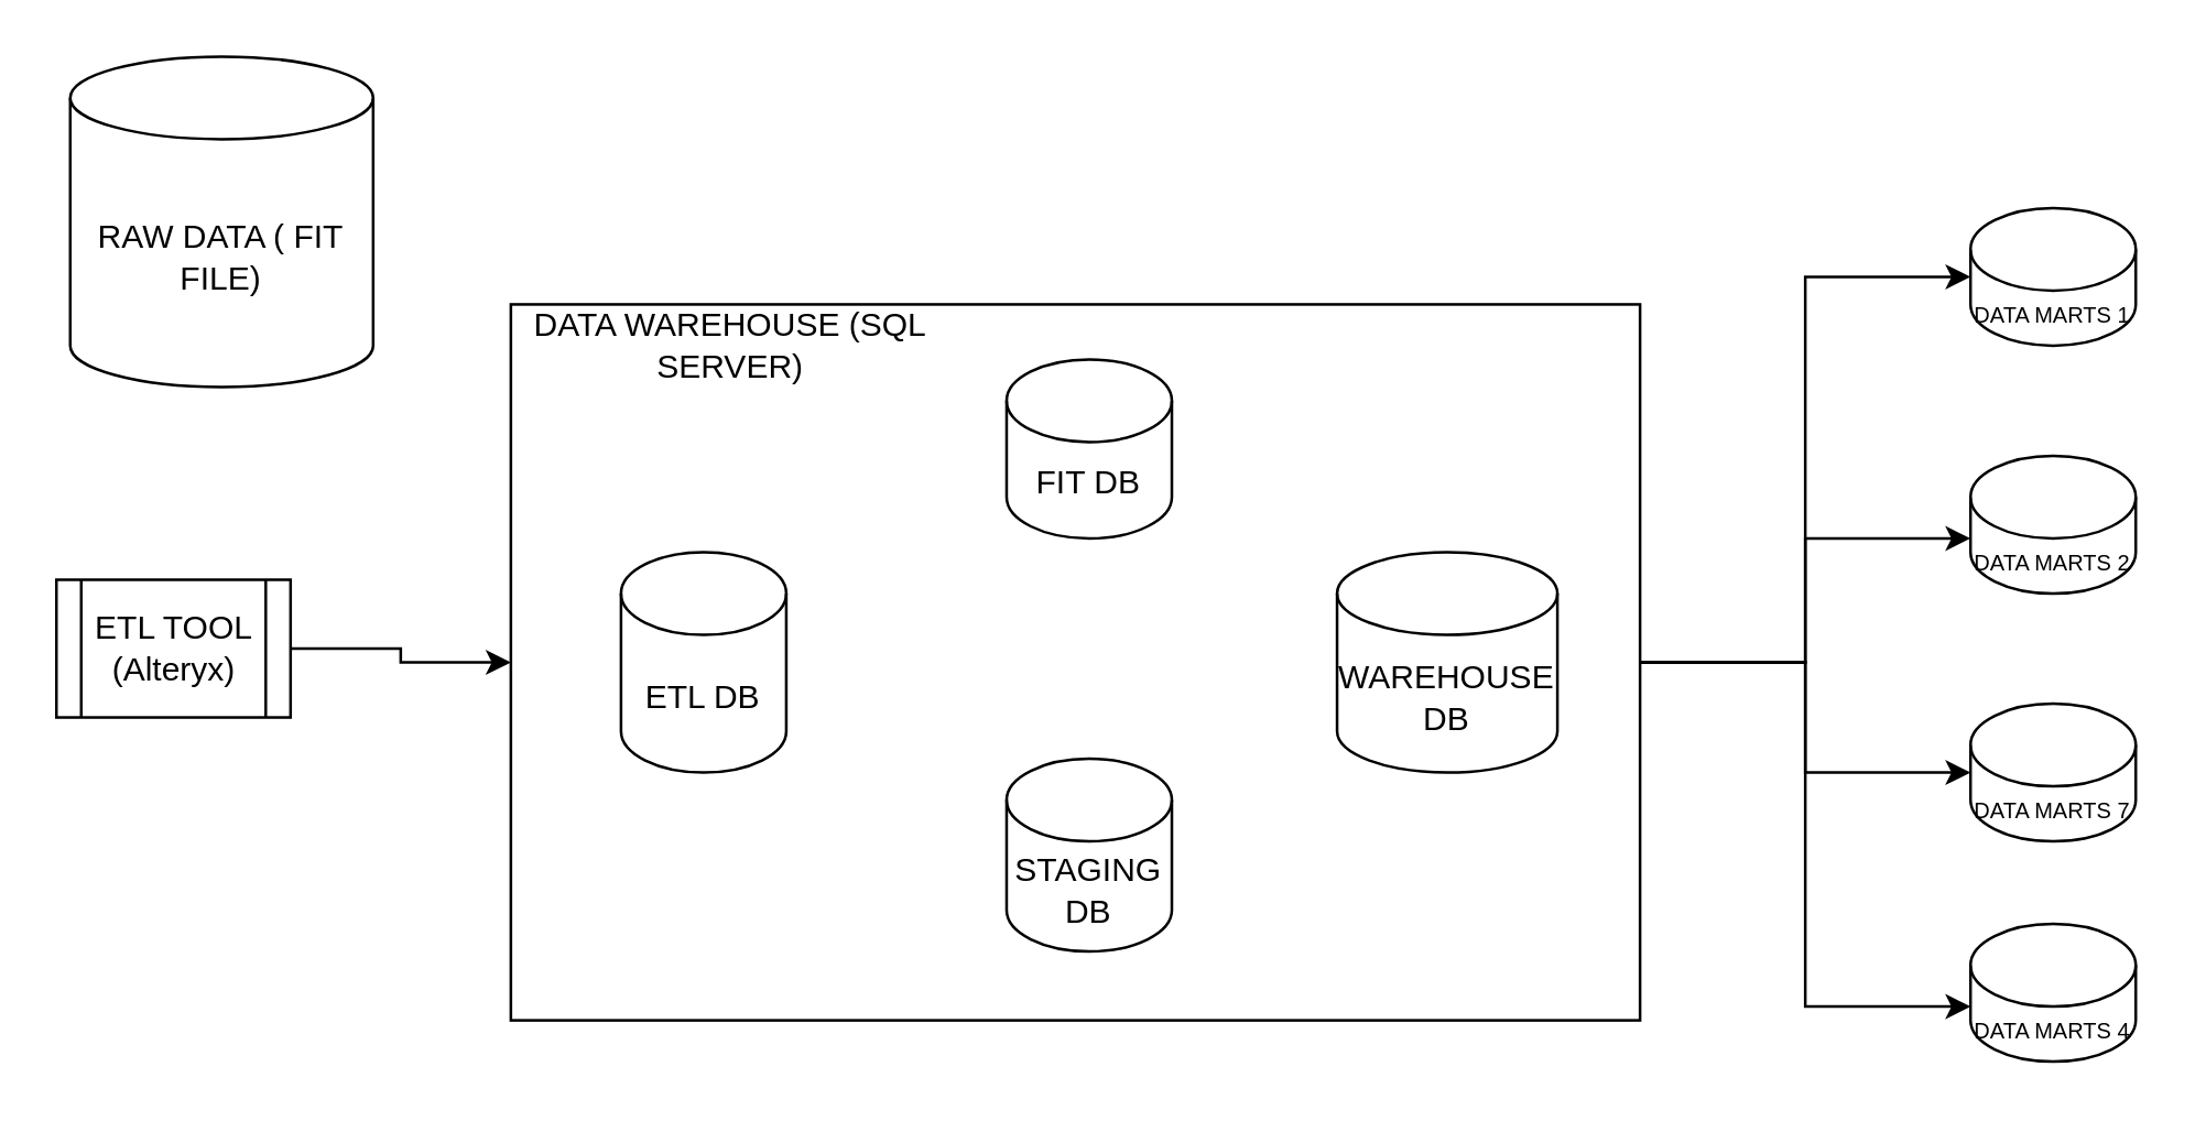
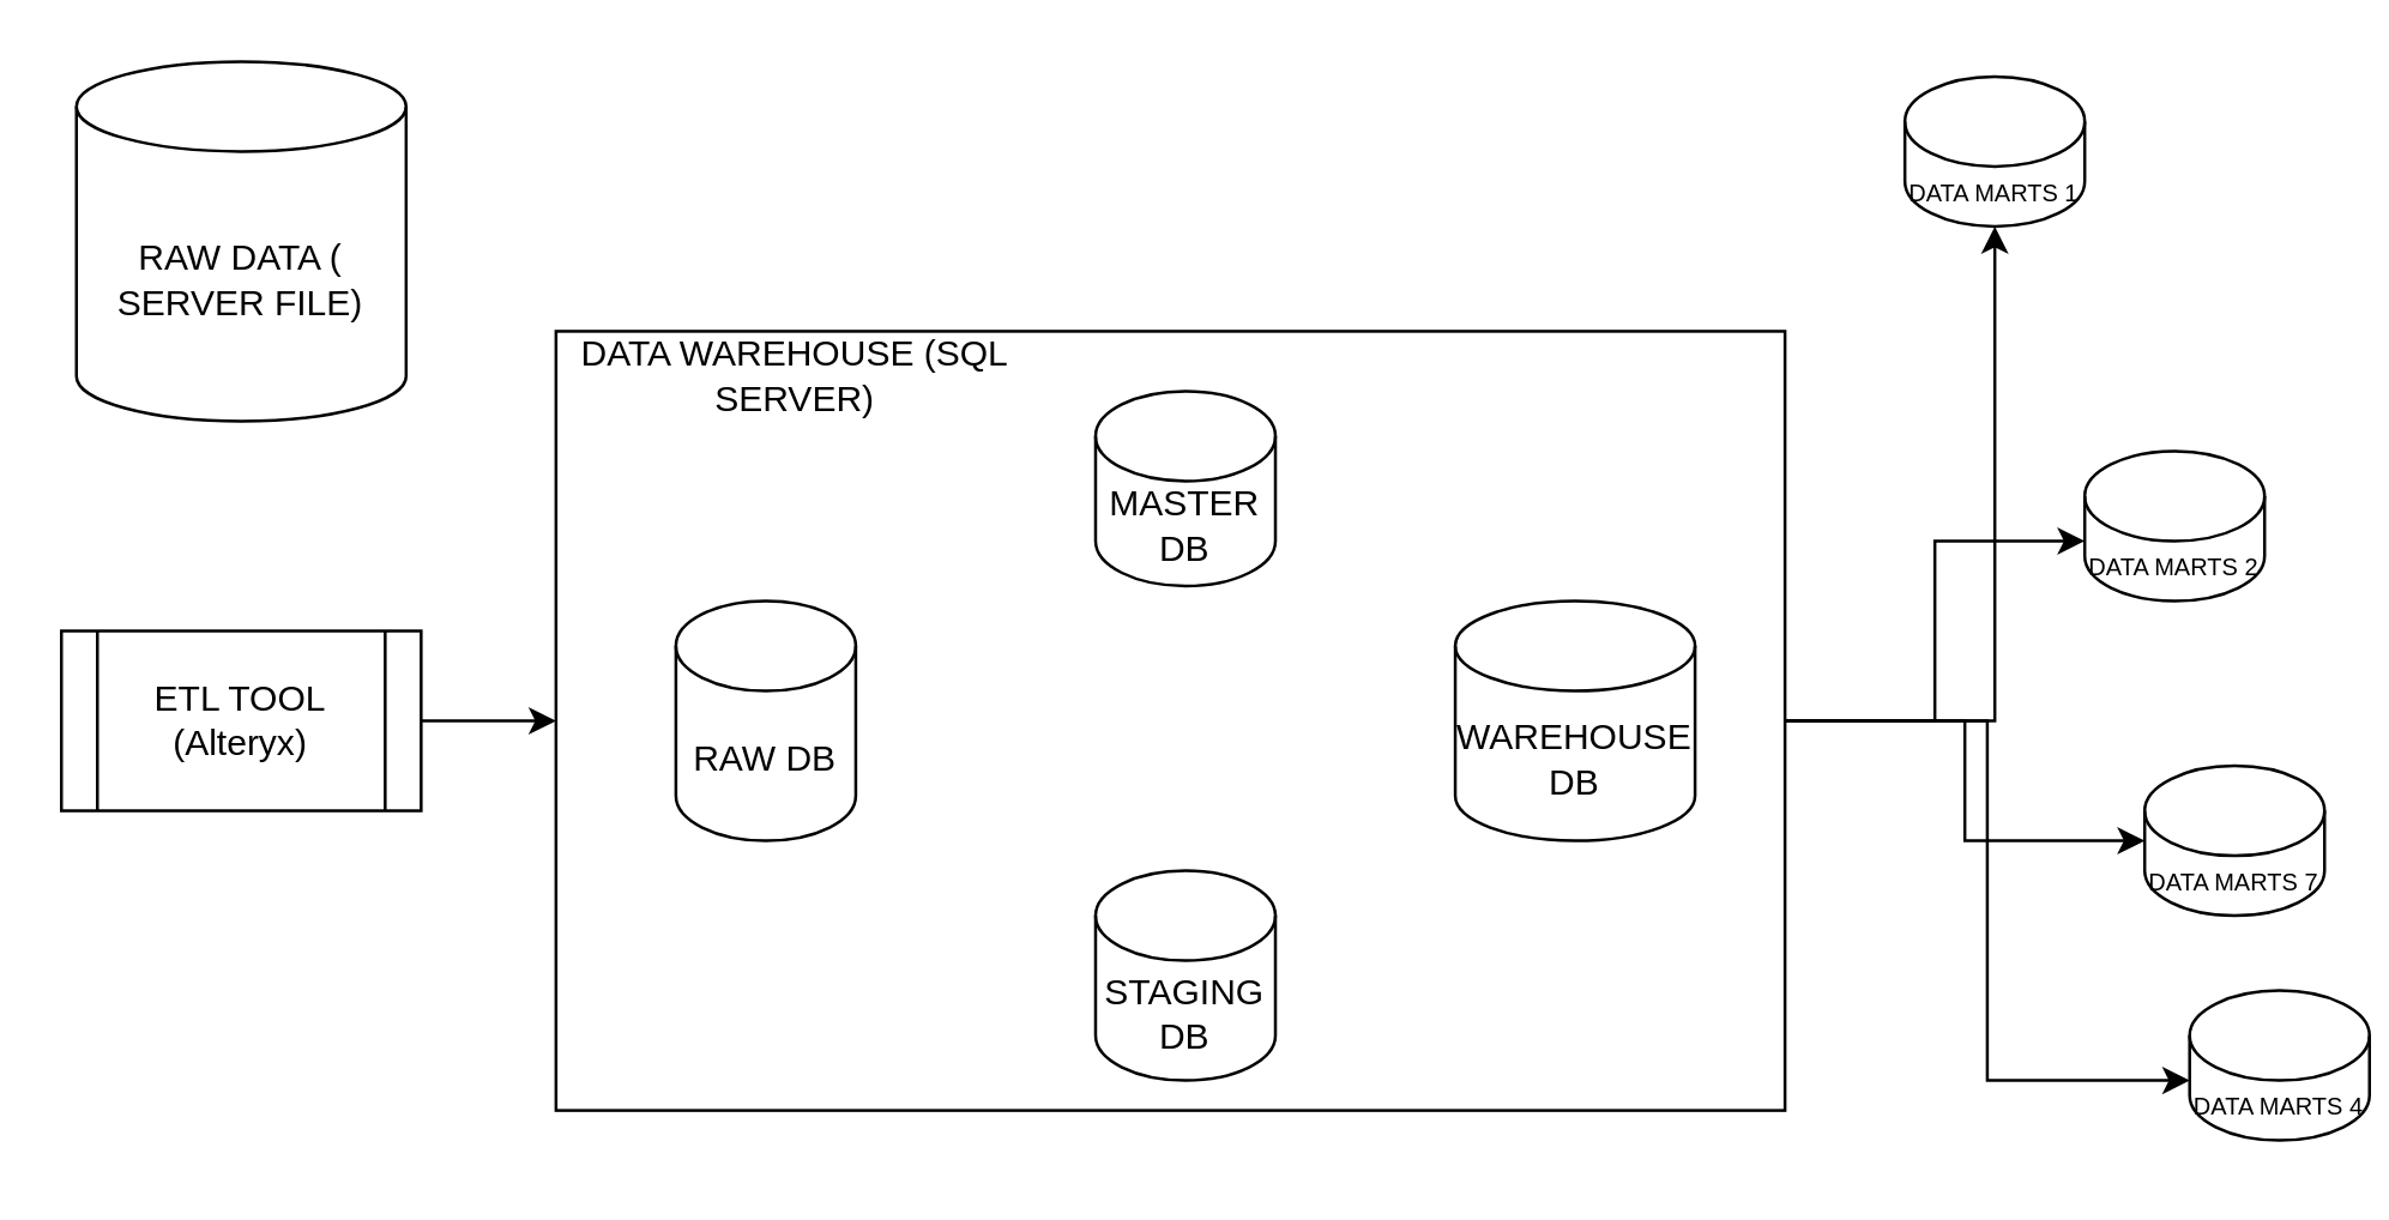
- <mxCell id="2" value="RAW DATA ( FIT FILE)" style="shape=cylinder3;whiteSpace=wrap;html=1;boundedLbl=1;backgroundOutline=1;size=15;" vertex="1" parent="1"><mxGeometry x="25" y="20" width="110" height="120" as="geometry" /></mxCell>
+ <mxCell id="2" value="RAW DATA ( SERVER FILE)" style="shape=cylinder3;whiteSpace=wrap;html=1;boundedLbl=1;backgroundOutline=1;size=15;" vertex="1" parent="1"><mxGeometry x="25" y="20" width="110" height="120" as="geometry" /></mxCell>
- <mxCell id="12" value="&lt;font style=&quot;font-size: 8px;&quot;&gt;DATA MARTS 1&lt;/font&gt;" style="shape=cylinder3;whiteSpace=wrap;html=1;boundedLbl=1;backgroundOutline=1;size=15;" vertex="1" parent="1"><mxGeometry x="715" y="75" width="60" height="50" as="geometry" /></mxCell>
+ <mxCell id="12" value="&lt;font style=&quot;font-size: 8px;&quot;&gt;DATA MARTS 1&lt;/font&gt;" style="shape=cylinder3;whiteSpace=wrap;html=1;boundedLbl=1;backgroundOutline=1;size=15;" vertex="1" parent="1"><mxGeometry x="635" y="25" width="60" height="50" as="geometry" /></mxCell>
- <mxCell id="10" value="FIT DB" style="shape=cylinder3;whiteSpace=wrap;html=1;boundedLbl=1;backgroundOutline=1;size=15;" vertex="1" parent="1"><mxGeometry x="365" y="130" width="60" height="65" as="geometry" /></mxCell>
+ <mxCell id="10" value="MASTER DB" style="shape=cylinder3;whiteSpace=wrap;html=1;boundedLbl=1;backgroundOutline=1;size=15;" vertex="1" parent="1"><mxGeometry x="365" y="130" width="60" height="65" as="geometry" /></mxCell>
- <mxCell id="13" value="&lt;font style=&quot;font-size: 8px;&quot;&gt;DATA MARTS 2&lt;/font&gt;" style="shape=cylinder3;whiteSpace=wrap;html=1;boundedLbl=1;backgroundOutline=1;size=15;" vertex="1" parent="1"><mxGeometry x="715" y="165" width="60" height="50" as="geometry" /></mxCell>
+ <mxCell id="13" value="&lt;font style=&quot;font-size: 8px;&quot;&gt;DATA MARTS 2&lt;/font&gt;" style="shape=cylinder3;whiteSpace=wrap;html=1;boundedLbl=1;backgroundOutline=1;size=15;" vertex="1" parent="1"><mxGeometry x="695" y="150" width="60" height="50" as="geometry" /></mxCell>
- <mxCell id="18" value="ETL TOOL (Alteryx)" style="shape=process;whiteSpace=wrap;html=1;backgroundOutline=1;" vertex="1" parent="1"><mxGeometry x="20" y="210" width="85" height="50" as="geometry" /></mxCell>
+ <mxCell id="18" value="ETL TOOL (Alteryx)" style="shape=process;whiteSpace=wrap;html=1;backgroundOutline=1;" vertex="1" parent="1"><mxGeometry x="20" y="210" width="120" height="60" as="geometry" /></mxCell>
- <mxCell id="8" value="ETL DB" style="shape=cylinder3;whiteSpace=wrap;html=1;boundedLbl=1;backgroundOutline=1;size=15;" vertex="1" parent="1"><mxGeometry x="225" y="200" width="60" height="80" as="geometry" /></mxCell>
+ <mxCell id="8" value="RAW DB" style="shape=cylinder3;whiteSpace=wrap;html=1;boundedLbl=1;backgroundOutline=1;size=15;" vertex="1" parent="1"><mxGeometry x="225" y="200" width="60" height="80" as="geometry" /></mxCell>
- <mxCell id="9" value="STAGING DB" style="shape=cylinder3;whiteSpace=wrap;html=1;boundedLbl=1;backgroundOutline=1;size=15;" vertex="1" parent="1"><mxGeometry x="365" y="275" width="60" height="70" as="geometry" /></mxCell>
+ <mxCell id="9" value="STAGING DB" style="shape=cylinder3;whiteSpace=wrap;html=1;boundedLbl=1;backgroundOutline=1;size=15;" vertex="1" parent="1"><mxGeometry x="365" y="290" width="60" height="70" as="geometry" /></mxCell>
- <mxCell id="15" value="&lt;font style=&quot;font-size: 8px;&quot;&gt;DATA MARTS 4&lt;/font&gt;" style="shape=cylinder3;whiteSpace=wrap;html=1;boundedLbl=1;backgroundOutline=1;size=15;" vertex="1" parent="1"><mxGeometry x="715" y="335" width="60" height="50" as="geometry" /></mxCell>
+ <mxCell id="15" value="&lt;font style=&quot;font-size: 8px;&quot;&gt;DATA MARTS 4&lt;/font&gt;" style="shape=cylinder3;whiteSpace=wrap;html=1;boundedLbl=1;backgroundOutline=1;size=15;" vertex="1" parent="1"><mxGeometry x="730" y="330" width="60" height="50" as="geometry" /></mxCell>
